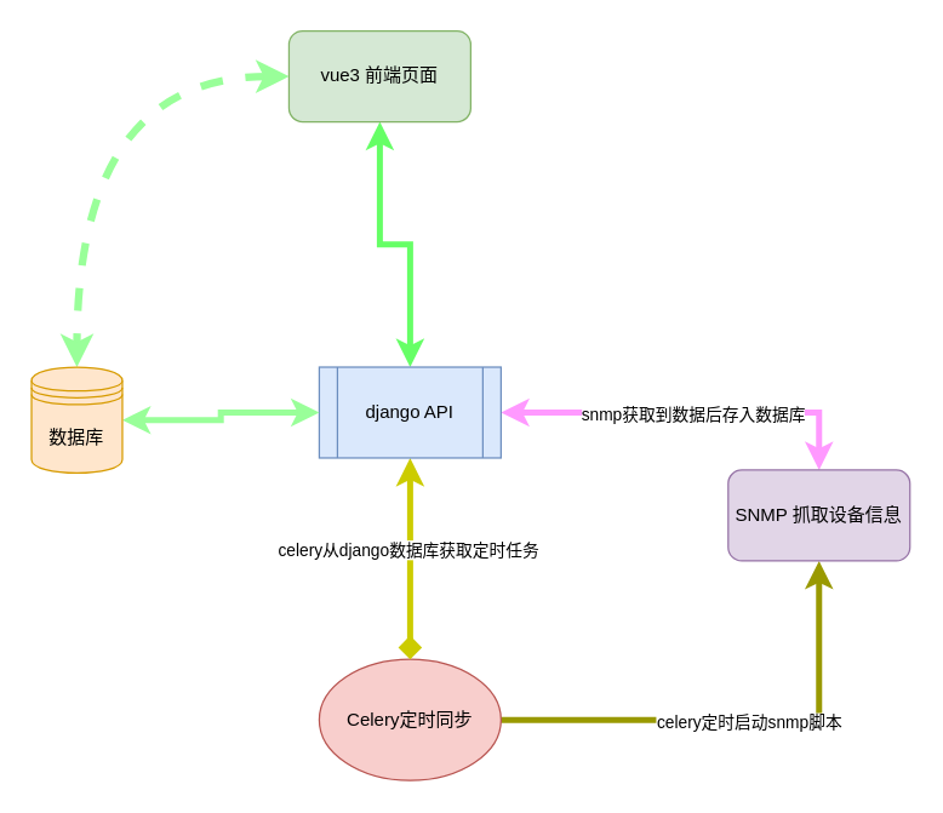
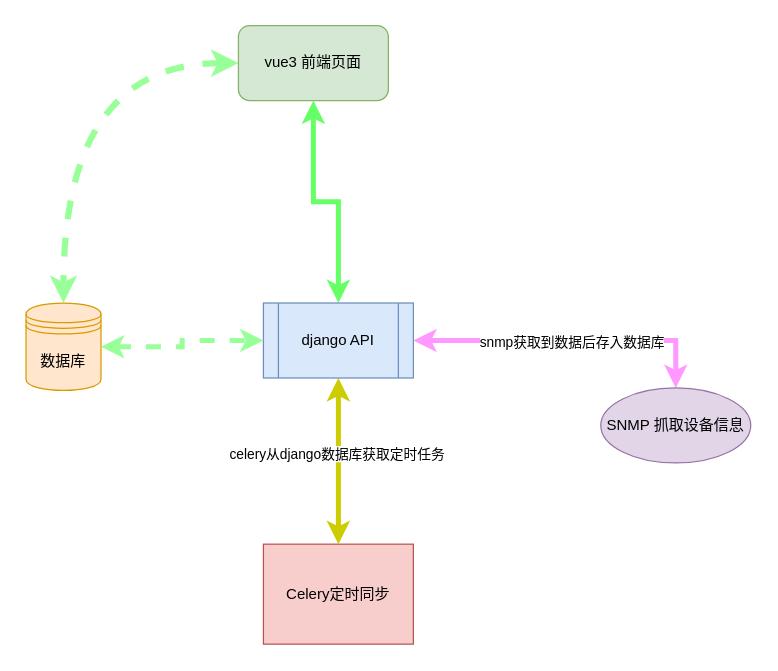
- <mxCell id="14" style="edgeStyle=orthogonalEdgeStyle;rounded=0;orthogonalLoop=1;jettySize=auto;html=1;exitX=1;exitY=0.5;exitDx=0;exitDy=0;startArrow=classic;startFill=1;strokeWidth=4;strokeColor=#99FF99;" edge="1" parent="1" source="15" target="12"><mxGeometry relative="1" as="geometry" /></mxCell>
+ <mxCell id="14" style="edgeStyle=orthogonalEdgeStyle;rounded=0;orthogonalLoop=1;jettySize=auto;html=1;exitX=1;exitY=0.5;exitDx=0;exitDy=0;startArrow=classic;startFill=1;strokeWidth=4;strokeColor=#99FF99;dashed=1;" edge="1" parent="1" source="15" target="12"><mxGeometry relative="1" as="geometry" /></mxCell>
- <mxCell id="13" value="SNMP 抓取设备信息" style="rounded=1;whiteSpace=wrap;html=1;fillColor=#e1d5e7;strokeColor=#9673a6;" vertex="1" parent="1"><mxGeometry x="480" y="310" width="120" height="60" as="geometry" /></mxCell>
+ <mxCell id="13" value="SNMP 抓取设备信息" style="ellipse;whiteSpace=wrap;html=1;fillColor=#e1d5e7;strokeColor=#9673a6;" vertex="1" parent="1"><mxGeometry x="480" y="310" width="120" height="60" as="geometry" /></mxCell>
- <mxCell id="8" style="edgeStyle=orthogonalEdgeStyle;rounded=0;orthogonalLoop=1;jettySize=auto;html=1;exitX=0.5;exitY=1;exitDx=0;exitDy=0;startArrow=classic;startFill=1;strokeColor=#CCCC00;strokeWidth=4;endArrow=diamond;" edge="1" parent="1" source="12" target="7"><mxGeometry relative="1" as="geometry" /></mxCell>
+ <mxCell id="8" style="edgeStyle=orthogonalEdgeStyle;rounded=0;orthogonalLoop=1;jettySize=auto;html=1;exitX=0.5;exitY=1;exitDx=0;exitDy=0;startArrow=classic;startFill=1;strokeColor=#CCCC00;strokeWidth=4;" edge="1" parent="1" source="12" target="7"><mxGeometry relative="1" as="geometry" /></mxCell>
- <mxCell id="7" value="Celery定时同步" style="ellipse;whiteSpace=wrap;html=1;fillColor=#f8cecc;strokeColor=#b85450;" vertex="1" parent="1"><mxGeometry x="210" y="435" width="120" height="80" as="geometry" /></mxCell>
+ <mxCell id="7" value="Celery定时同步" style="whiteSpace=wrap;html=1;fillColor=#f8cecc;strokeColor=#b85450;rounded=0;" vertex="1" parent="1"><mxGeometry x="210" y="435" width="120" height="80" as="geometry" /></mxCell>
- <mxCell id="5" style="edgeStyle=orthogonalEdgeStyle;rounded=0;orthogonalLoop=1;jettySize=auto;html=1;exitX=1;exitY=0.5;exitDx=0;exitDy=0;entryX=0.5;entryY=1;entryDx=0;entryDy=0;strokeWidth=4;strokeColor=#999900;" edge="1" parent="1" source="7" target="13"><mxGeometry relative="1" as="geometry" /></mxCell>
- <mxCell id="6" value="celery定时启动snmp脚本" style="edgeLabel;html=1;align=center;verticalAlign=middle;resizable=0;points=[];" vertex="1" connectable="0" parent="5"><mxGeometry x="0.037" y="-1" relative="1" as="geometry"><mxPoint as="offset" /></mxGeometry></mxCell>
